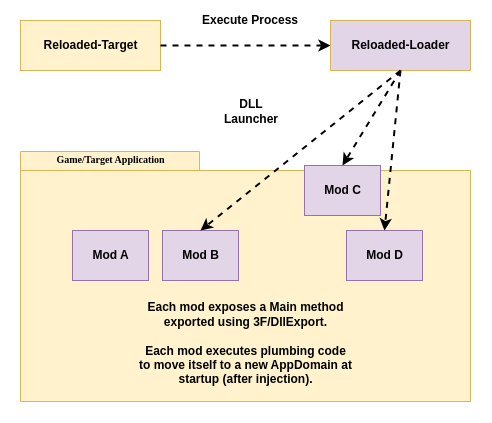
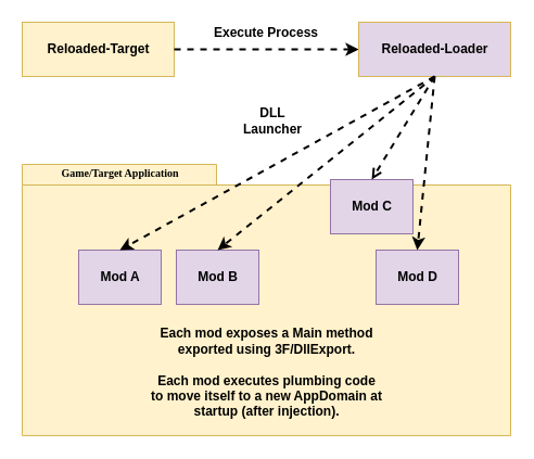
- <mxCell id="6" value="Execute Process" style="text;html=1;strokeColor=none;fillColor=none;align=center;verticalAlign=middle;whiteSpace=wrap;rounded=0;fontStyle=1" parent="1" vertex="1"><mxGeometry x="197" y="10" width="106" height="20" as="geometry" /></mxCell>
+ <mxCell id="6" value="Execute Process" style="text;html=1;strokeColor=none;fillColor=none;align=center;verticalAlign=middle;whiteSpace=wrap;rounded=0;fontStyle=1" parent="1" vertex="1"><mxGeometry x="192" y="20" width="106" height="20" as="geometry" /></mxCell>
+ <mxCell id="15" style="rounded=0;orthogonalLoop=1;jettySize=auto;html=1;exitX=0.5;exitY=1;exitDx=0;exitDy=0;entryX=0.5;entryY=0;entryDx=0;entryDy=0;dashed=1;strokeWidth=2;" parent="1" source="5" target="10" edge="1"><mxGeometry relative="1" as="geometry"><mxPoint x="245" y="200" as="targetPoint" /></mxGeometry></mxCell>
- <mxCell id="17" style="rounded=0;orthogonalLoop=1;jettySize=auto;html=1;exitX=0.5;exitY=1;exitDx=0;exitDy=0;entryX=0.5;entryY=0;entryDx=0;entryDy=0;dashed=1;strokeWidth=2;" parent="1" source="5" target="12" edge="1"><mxGeometry relative="1" as="geometry"><mxPoint x="410" y="80" as="sourcePoint" /><mxPoint x="210" y="240" as="targetPoint" /></mxGeometry></mxCell>
+ <mxCell id="17" style="rounded=0;orthogonalLoop=1;jettySize=auto;html=1;exitX=0.5;exitY=1;exitDx=0;exitDy=0;entryX=0.5;entryY=0;entryDx=0;entryDy=0;dashed=1;strokeWidth=2;endArrow=open;" parent="1" source="5" target="12" edge="1"><mxGeometry relative="1" as="geometry"><mxPoint x="410" y="80" as="sourcePoint" /><mxPoint x="210" y="240" as="targetPoint" /></mxGeometry></mxCell>
